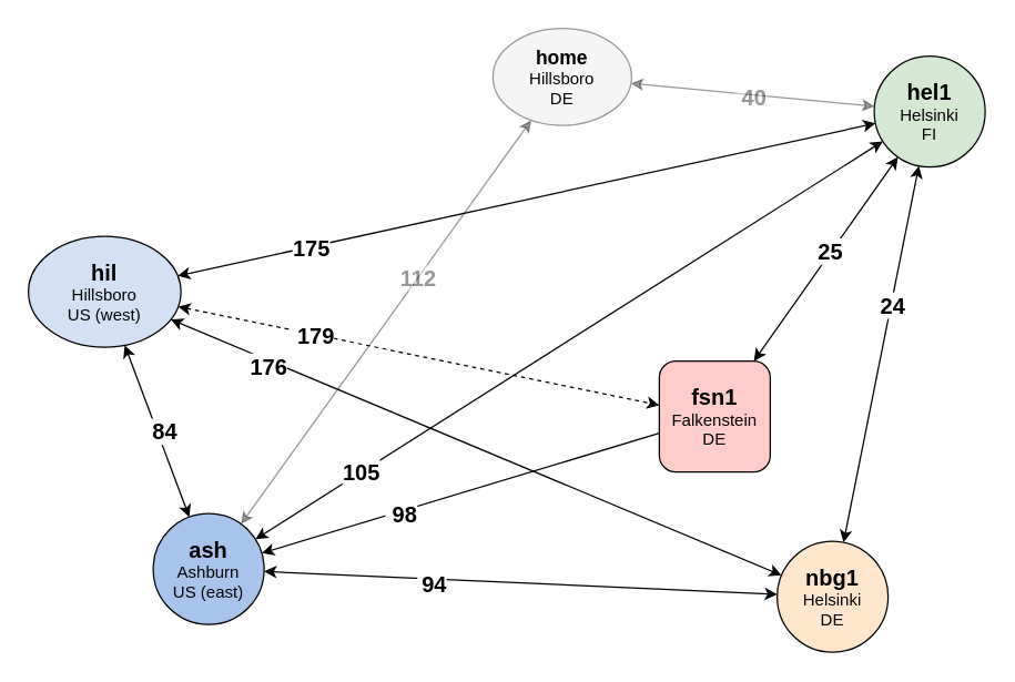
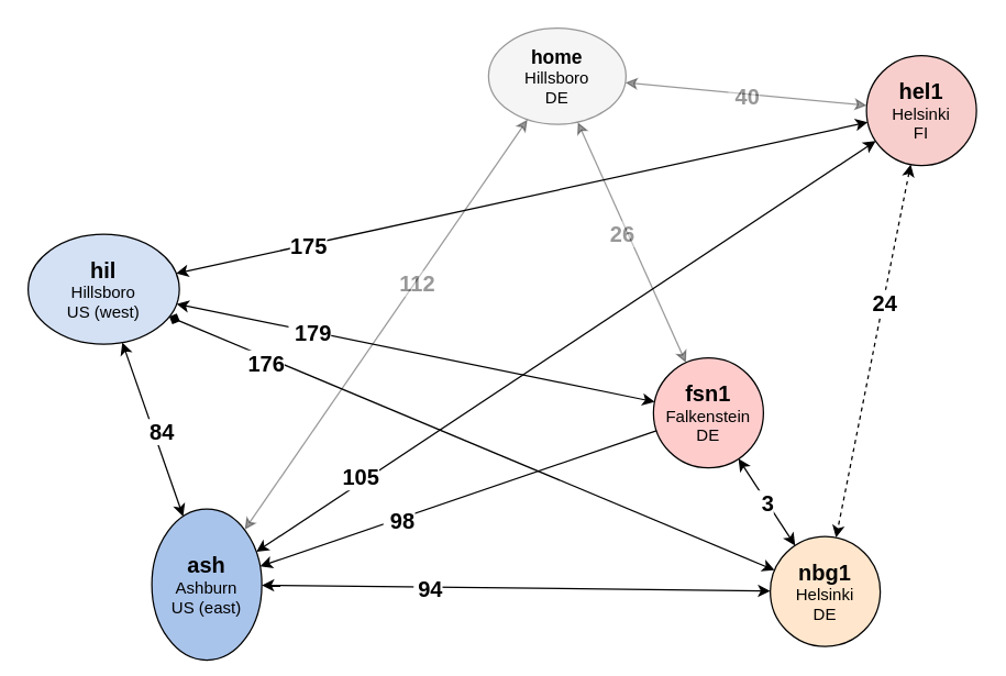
- <mxCell id="6" value="&lt;b&gt;&lt;font style=&quot;font-size: 16px;&quot;&gt;hel1&lt;/font&gt;&lt;/b&gt;&lt;br&gt;Helsinki&lt;br&gt;FI" style="ellipse;whiteSpace=wrap;html=1;aspect=fixed;fillColor=#D5E8D4;" parent="1" vertex="1"><mxGeometry x="630" y="40" width="80" height="80" as="geometry" /></mxCell>
+ <mxCell id="6" value="&lt;b&gt;&lt;font style=&quot;font-size: 16px;&quot;&gt;hel1&lt;/font&gt;&lt;/b&gt;&lt;br&gt;Helsinki&lt;br&gt;FI" style="ellipse;whiteSpace=wrap;html=1;aspect=fixed;fillColor=#f8cecc;" parent="1" vertex="1"><mxGeometry x="630" y="40" width="80" height="80" as="geometry" /></mxCell>
+ <mxCell id="30" value="" style="endArrow=classic;html=1;rounded=0;startArrow=classic;startFill=1;opacity=40;" parent="1" source="27" target="2" edge="1"><mxGeometry width="50" height="50" relative="1" as="geometry"><mxPoint x="814" y="502" as="sourcePoint" /><mxPoint x="581" y="388" as="targetPoint" /></mxGeometry></mxCell>
+ <mxCell id="31" value="&lt;b&gt;&lt;font style=&quot;font-size: 16px;&quot;&gt;&amp;nbsp;26&lt;/font&gt;&lt;/b&gt;" style="edgeLabel;html=1;align=center;verticalAlign=middle;resizable=0;points=[];textOpacity=40;" parent="30" vertex="1" connectable="0"><mxGeometry x="-0.258" y="1" relative="1" as="geometry"><mxPoint y="17" as="offset" /></mxGeometry></mxCell>
- <mxCell id="17" value="" style="endArrow=classic;html=1;rounded=0;startArrow=classic;startFill=1;" parent="1" source="6" target="2" edge="1"><mxGeometry width="50" height="50" relative="1" as="geometry"><mxPoint x="643" y="494" as="sourcePoint" /><mxPoint x="410" y="380" as="targetPoint" /></mxGeometry></mxCell>
- <mxCell id="18" value="&lt;font style=&quot;font-size: 16px;&quot;&gt;&lt;b&gt;&amp;nbsp;25 &lt;/b&gt;&lt;br&gt;&lt;/font&gt;" style="edgeLabel;html=1;align=center;verticalAlign=middle;resizable=0;points=[];" parent="17" vertex="1" connectable="0"><mxGeometry x="-0.054" y="-3" relative="1" as="geometry"><mxPoint as="offset" /></mxGeometry></mxCell>
- <mxCell id="15" value="" style="endArrow=classic;html=1;rounded=0;startArrow=classic;startFill=1;" parent="1" source="3" target="7" edge="1"><mxGeometry width="50" height="50" relative="1" as="geometry"><mxPoint x="603" y="504" as="sourcePoint" /><mxPoint x="370" y="390" as="targetPoint" /></mxGeometry></mxCell>
+ <mxCell id="15" value="" style="endArrow=diamond;html=1;rounded=0;startArrow=classic;startFill=1;" parent="1" source="3" target="7" edge="1"><mxGeometry width="50" height="50" relative="1" as="geometry"><mxPoint x="603" y="504" as="sourcePoint" /><mxPoint x="370" y="390" as="targetPoint" /></mxGeometry></mxCell>
- <mxCell id="25" value="" style="endArrow=classic;html=1;rounded=0;startArrow=classic;startFill=1;dashed=1;" parent="1" source="7" target="2" edge="1"><mxGeometry width="50" height="50" relative="1" as="geometry"><mxPoint x="733" y="450" as="sourcePoint" /><mxPoint x="500" y="336" as="targetPoint" /></mxGeometry></mxCell>
+ <mxCell id="25" value="" style="endArrow=classic;html=1;rounded=0;startArrow=classic;startFill=1;" parent="1" source="7" target="2" edge="1"><mxGeometry width="50" height="50" relative="1" as="geometry"><mxPoint x="733" y="450" as="sourcePoint" /><mxPoint x="500" y="336" as="targetPoint" /></mxGeometry></mxCell>
- <mxCell id="2" value="&lt;b&gt;&lt;font style=&quot;font-size: 16px;&quot;&gt;fsn1&lt;/font&gt;&lt;/b&gt;&lt;br&gt;Falkenstein&lt;br&gt;DE" style="whiteSpace=wrap;html=1;aspect=fixed;fillColor=#FFCCCC;rounded=1;" parent="1" vertex="1"><mxGeometry x="475" y="260" width="80" height="80" as="geometry" /></mxCell>
+ <mxCell id="2" value="&lt;b&gt;&lt;font style=&quot;font-size: 16px;&quot;&gt;fsn1&lt;/font&gt;&lt;/b&gt;&lt;br&gt;Falkenstein&lt;br&gt;DE" style="ellipse;whiteSpace=wrap;html=1;aspect=fixed;fillColor=#FFCCCC;" parent="1" vertex="1"><mxGeometry x="475" y="260" width="80" height="80" as="geometry" /></mxCell>
- <mxCell id="13" value="" style="endArrow=classic;html=1;startArrow=classic;startFill=1;rounded=0;" parent="1" source="6" target="3" edge="1"><mxGeometry width="50" height="50" relative="1" as="geometry"><mxPoint x="543" y="584" as="sourcePoint" /><mxPoint x="310" y="470" as="targetPoint" /><Array as="points" /></mxGeometry></mxCell>
+ <mxCell id="13" value="" style="endArrow=classic;html=1;startArrow=classic;startFill=1;rounded=0;dashed=1;" parent="1" source="6" target="3" edge="1"><mxGeometry width="50" height="50" relative="1" as="geometry"><mxPoint x="543" y="584" as="sourcePoint" /><mxPoint x="310" y="470" as="targetPoint" /><Array as="points" /></mxGeometry></mxCell>
+ <mxCell id="4" value="" style="endArrow=classic;html=1;rounded=0;startArrow=classic;startFill=1;" parent="1" source="3" target="2" edge="1"><mxGeometry width="50" height="50" relative="1" as="geometry"><mxPoint x="470" y="630" as="sourcePoint" /><mxPoint x="520" y="580" as="targetPoint" /></mxGeometry></mxCell>
+ <mxCell id="5" value="&lt;font style=&quot;font-size: 16px;&quot;&gt;&lt;b&gt;&amp;nbsp;3 &lt;br&gt;&lt;/b&gt;&lt;/font&gt;" style="edgeLabel;html=1;align=center;verticalAlign=middle;resizable=0;points=[];rotation=0;" parent="4" vertex="1" connectable="0"><mxGeometry x="0.003" y="-1" relative="1" as="geometry"><mxPoint x="-3" y="1" as="offset" /></mxGeometry></mxCell>
- <mxCell id="8" value="&lt;b&gt;&lt;font style=&quot;font-size: 16px;&quot;&gt;ash&lt;/font&gt;&lt;/b&gt;&lt;br&gt;Ashburn&lt;br&gt;US (east)" style="ellipse;whiteSpace=wrap;html=1;aspect=fixed;fillColor=#A9C4EB;" parent="1" vertex="1"><mxGeometry x="110" y="370" width="80" height="80" as="geometry" /></mxCell>
+ <mxCell id="8" value="&lt;b&gt;&lt;font style=&quot;font-size: 16px;&quot;&gt;ash&lt;/font&gt;&lt;/b&gt;&lt;br&gt;Ashburn&lt;br&gt;US (east)" style="ellipse;whiteSpace=wrap;html=1;aspect=fixed;fillColor=#A9C4EB;" parent="1" vertex="1"><mxGeometry x="110" y="370" width="80" height="110" as="geometry" /></mxCell>
